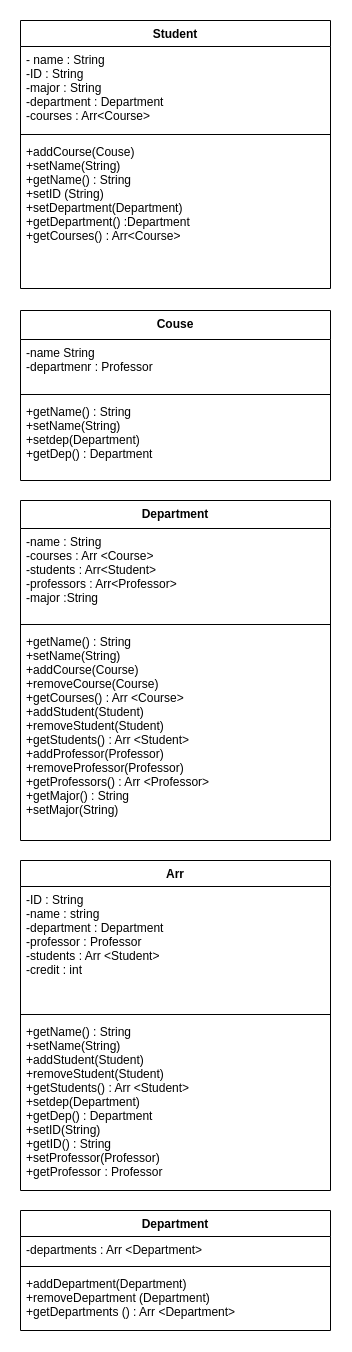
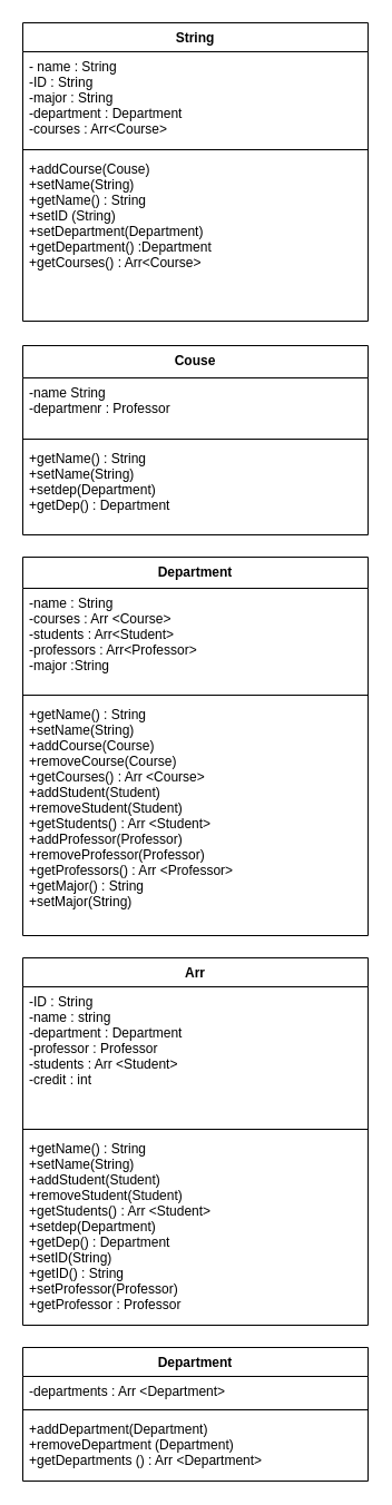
- <mxCell id="2" value="Student" style="swimlane;fontStyle=1;align=center;verticalAlign=top;childLayout=stackLayout;horizontal=1;startSize=26;horizontalStack=0;resizeParent=1;resizeParentMax=0;resizeLast=0;collapsible=1;marginBottom=0;" vertex="1" parent="1"><mxGeometry x="20" y="20" width="310" height="268" as="geometry" /></mxCell>
+ <mxCell id="2" value="String" style="swimlane;fontStyle=1;align=center;verticalAlign=top;childLayout=stackLayout;horizontal=1;startSize=26;horizontalStack=0;resizeParent=1;resizeParentMax=0;resizeLast=0;collapsible=1;marginBottom=0;" vertex="1" parent="1"><mxGeometry x="20" y="20" width="310" height="268" as="geometry" /></mxCell>
